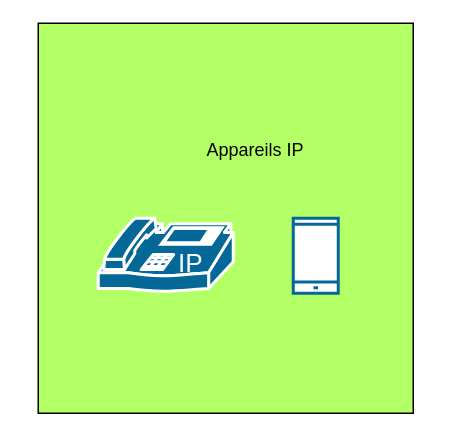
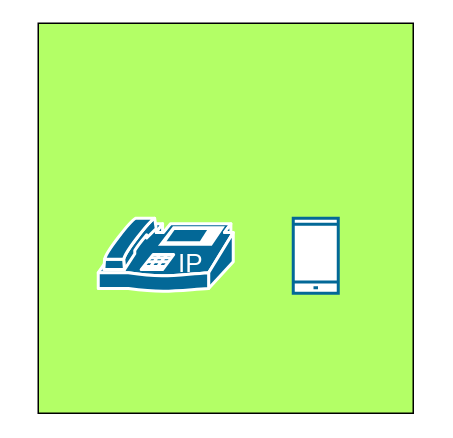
- <mxCell id="3" value="Appareils IP" style="text;strokeColor=none;align=center;fillColor=none;html=1;verticalAlign=middle;whiteSpace=wrap;rounded=0;" vertex="1" parent="1"><mxGeometry x="130" y="85" width="80" height="30" as="geometry" /></mxCell>
